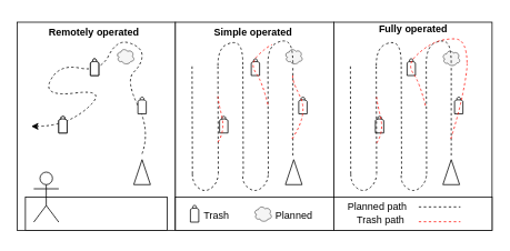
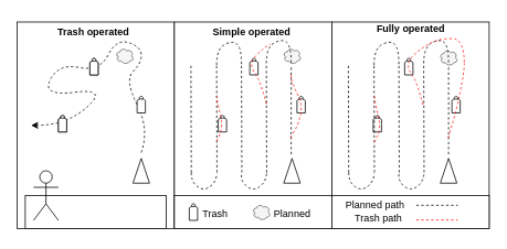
- <mxCell id="22" value="&lt;b&gt;Remotely operated&lt;/b&gt;" style="text;html=1;align=center;verticalAlign=middle;resizable=0;points=[];autosize=1;strokeColor=none;fillColor=none;" vertex="1" parent="1"><mxGeometry x="47" y="24" width="130" height="30" as="geometry" /></mxCell>
+ <mxCell id="22" value="&lt;b&gt;Trash operated&lt;/b&gt;" style="text;html=1;align=center;verticalAlign=middle;resizable=0;points=[];autosize=1;strokeColor=none;fillColor=none;" vertex="1" parent="1"><mxGeometry x="47" y="24" width="130" height="30" as="geometry" /></mxCell>
